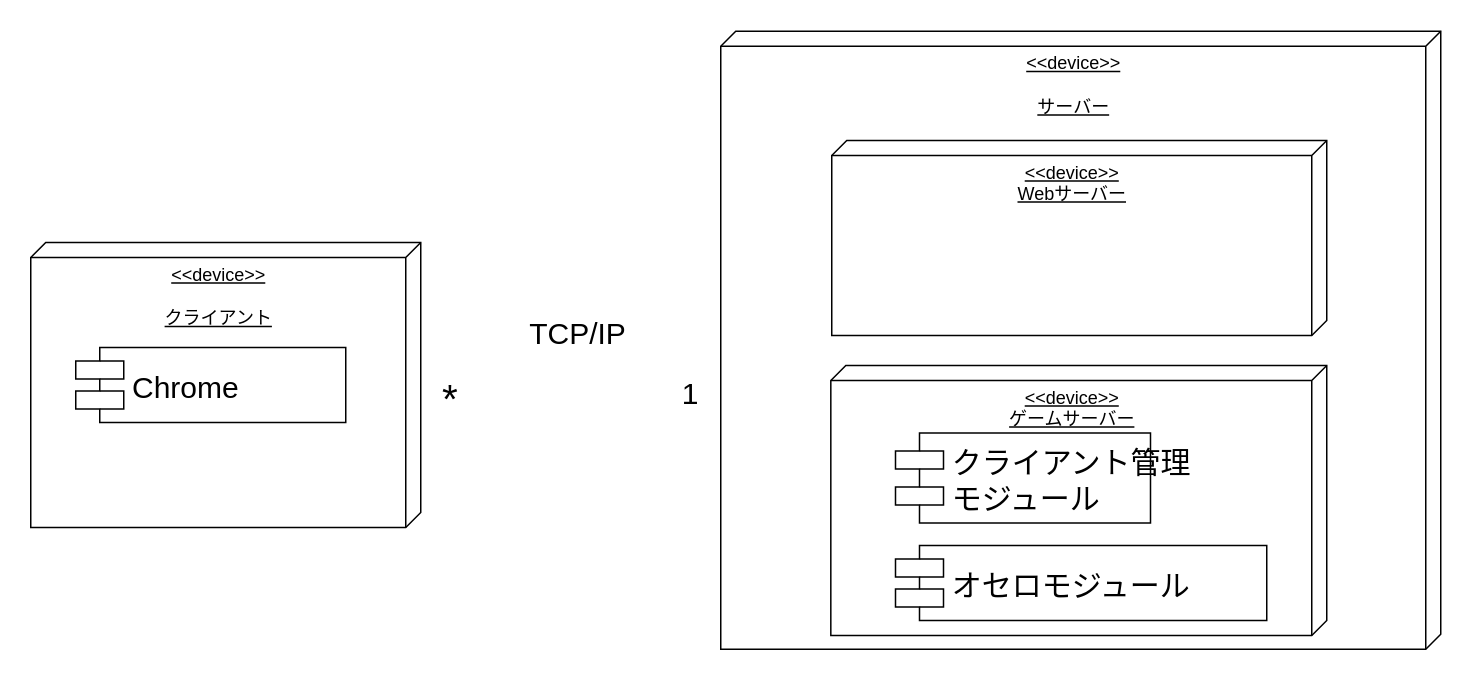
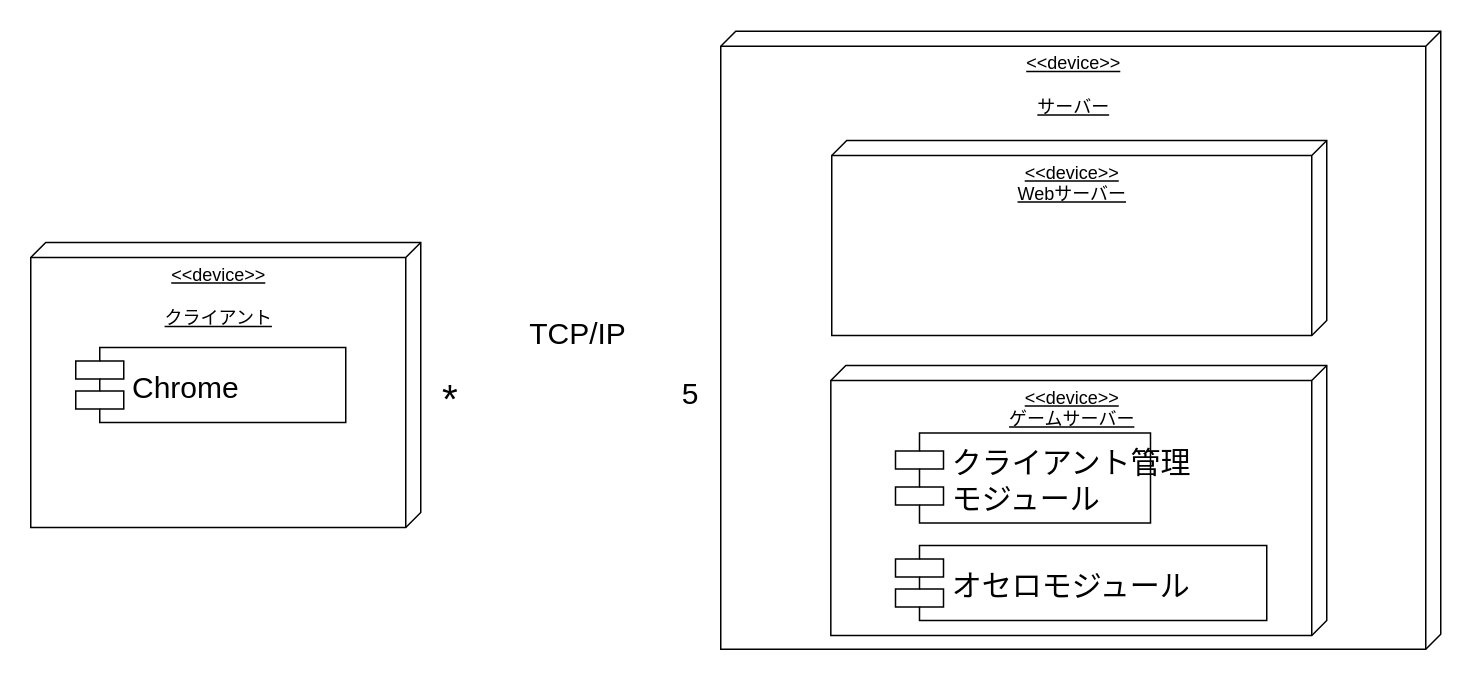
- <mxCell id="7" value="1" style="text;html=1;strokeColor=none;fillColor=none;align=center;verticalAlign=middle;whiteSpace=wrap;rounded=0;fontSize=20;" parent="1" vertex="1"><mxGeometry x="440" y="251" width="40" height="20" as="geometry" /></mxCell>
+ <mxCell id="7" value="5" style="text;html=1;strokeColor=none;fillColor=none;align=center;verticalAlign=middle;whiteSpace=wrap;rounded=0;fontSize=20;" parent="1" vertex="1"><mxGeometry x="440" y="251" width="40" height="20" as="geometry" /></mxCell>
